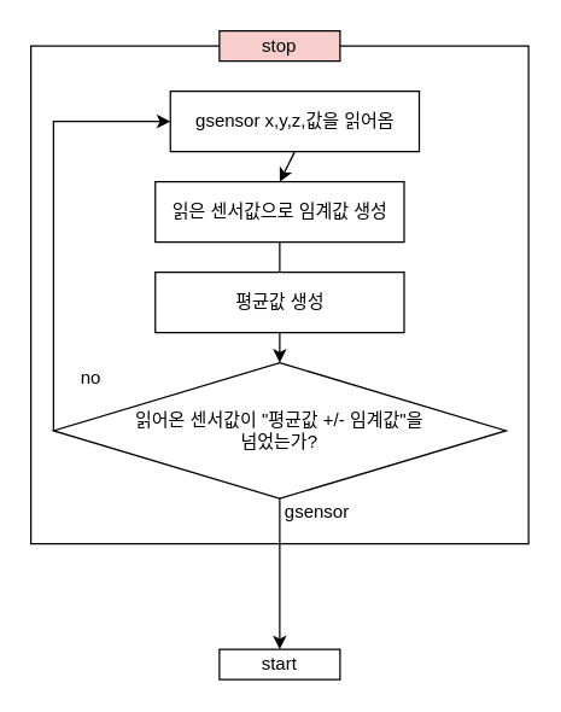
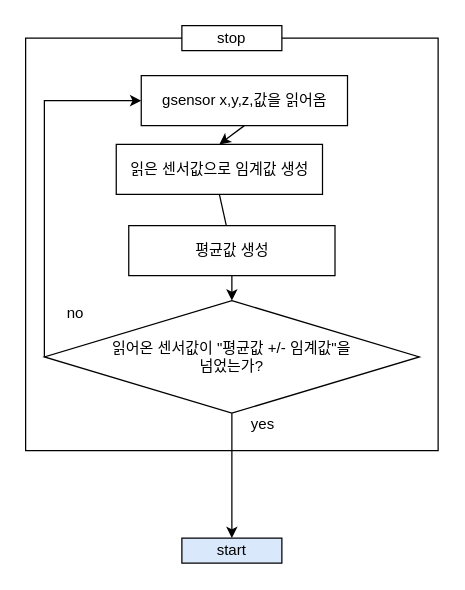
- <mxCell id="3" value="stop" style="rounded=0;whiteSpace=wrap;html=1;fillColor=#f8cecc;" vertex="1" parent="1"><mxGeometry x="145" y="20" width="80" height="20" as="geometry" /></mxCell>
+ <mxCell id="3" value="stop" style="rounded=0;whiteSpace=wrap;html=1;" vertex="1" parent="1"><mxGeometry x="145" y="20" width="80" height="20" as="geometry" /></mxCell>
- <mxCell id="6" value="읽은 센서값으로 임계값 생성" style="rounded=0;whiteSpace=wrap;html=1;" vertex="1" parent="1"><mxGeometry x="102.5" y="120" width="165" height="40" as="geometry" /></mxCell>
+ <mxCell id="6" value="읽은 센서값으로 임계값 생성" style="rounded=0;whiteSpace=wrap;html=1;" vertex="1" parent="1"><mxGeometry x="92.5" y="115" width="165" height="40" as="geometry" /></mxCell>
- <mxCell id="13" value="gsensor" style="text;html=1;strokeColor=none;fillColor=none;align=center;verticalAlign=middle;whiteSpace=wrap;rounded=0;" vertex="1" parent="1"><mxGeometry x="180" y="324" width="60" height="30" as="geometry" /></mxCell>
+ <mxCell id="13" value="yes" style="text;html=1;strokeColor=none;fillColor=none;align=center;verticalAlign=middle;whiteSpace=wrap;rounded=0;" vertex="1" parent="1"><mxGeometry x="180" y="324" width="60" height="30" as="geometry" /></mxCell>
- <mxCell id="4" value="start" style="rounded=0;whiteSpace=wrap;html=1;" vertex="1" parent="1"><mxGeometry x="145" y="430" width="80" height="20" as="geometry" /></mxCell>
+ <mxCell id="4" value="start" style="rounded=0;whiteSpace=wrap;html=1;fillColor=#dae8fc;" vertex="1" parent="1"><mxGeometry x="145" y="430" width="80" height="20" as="geometry" /></mxCell>
